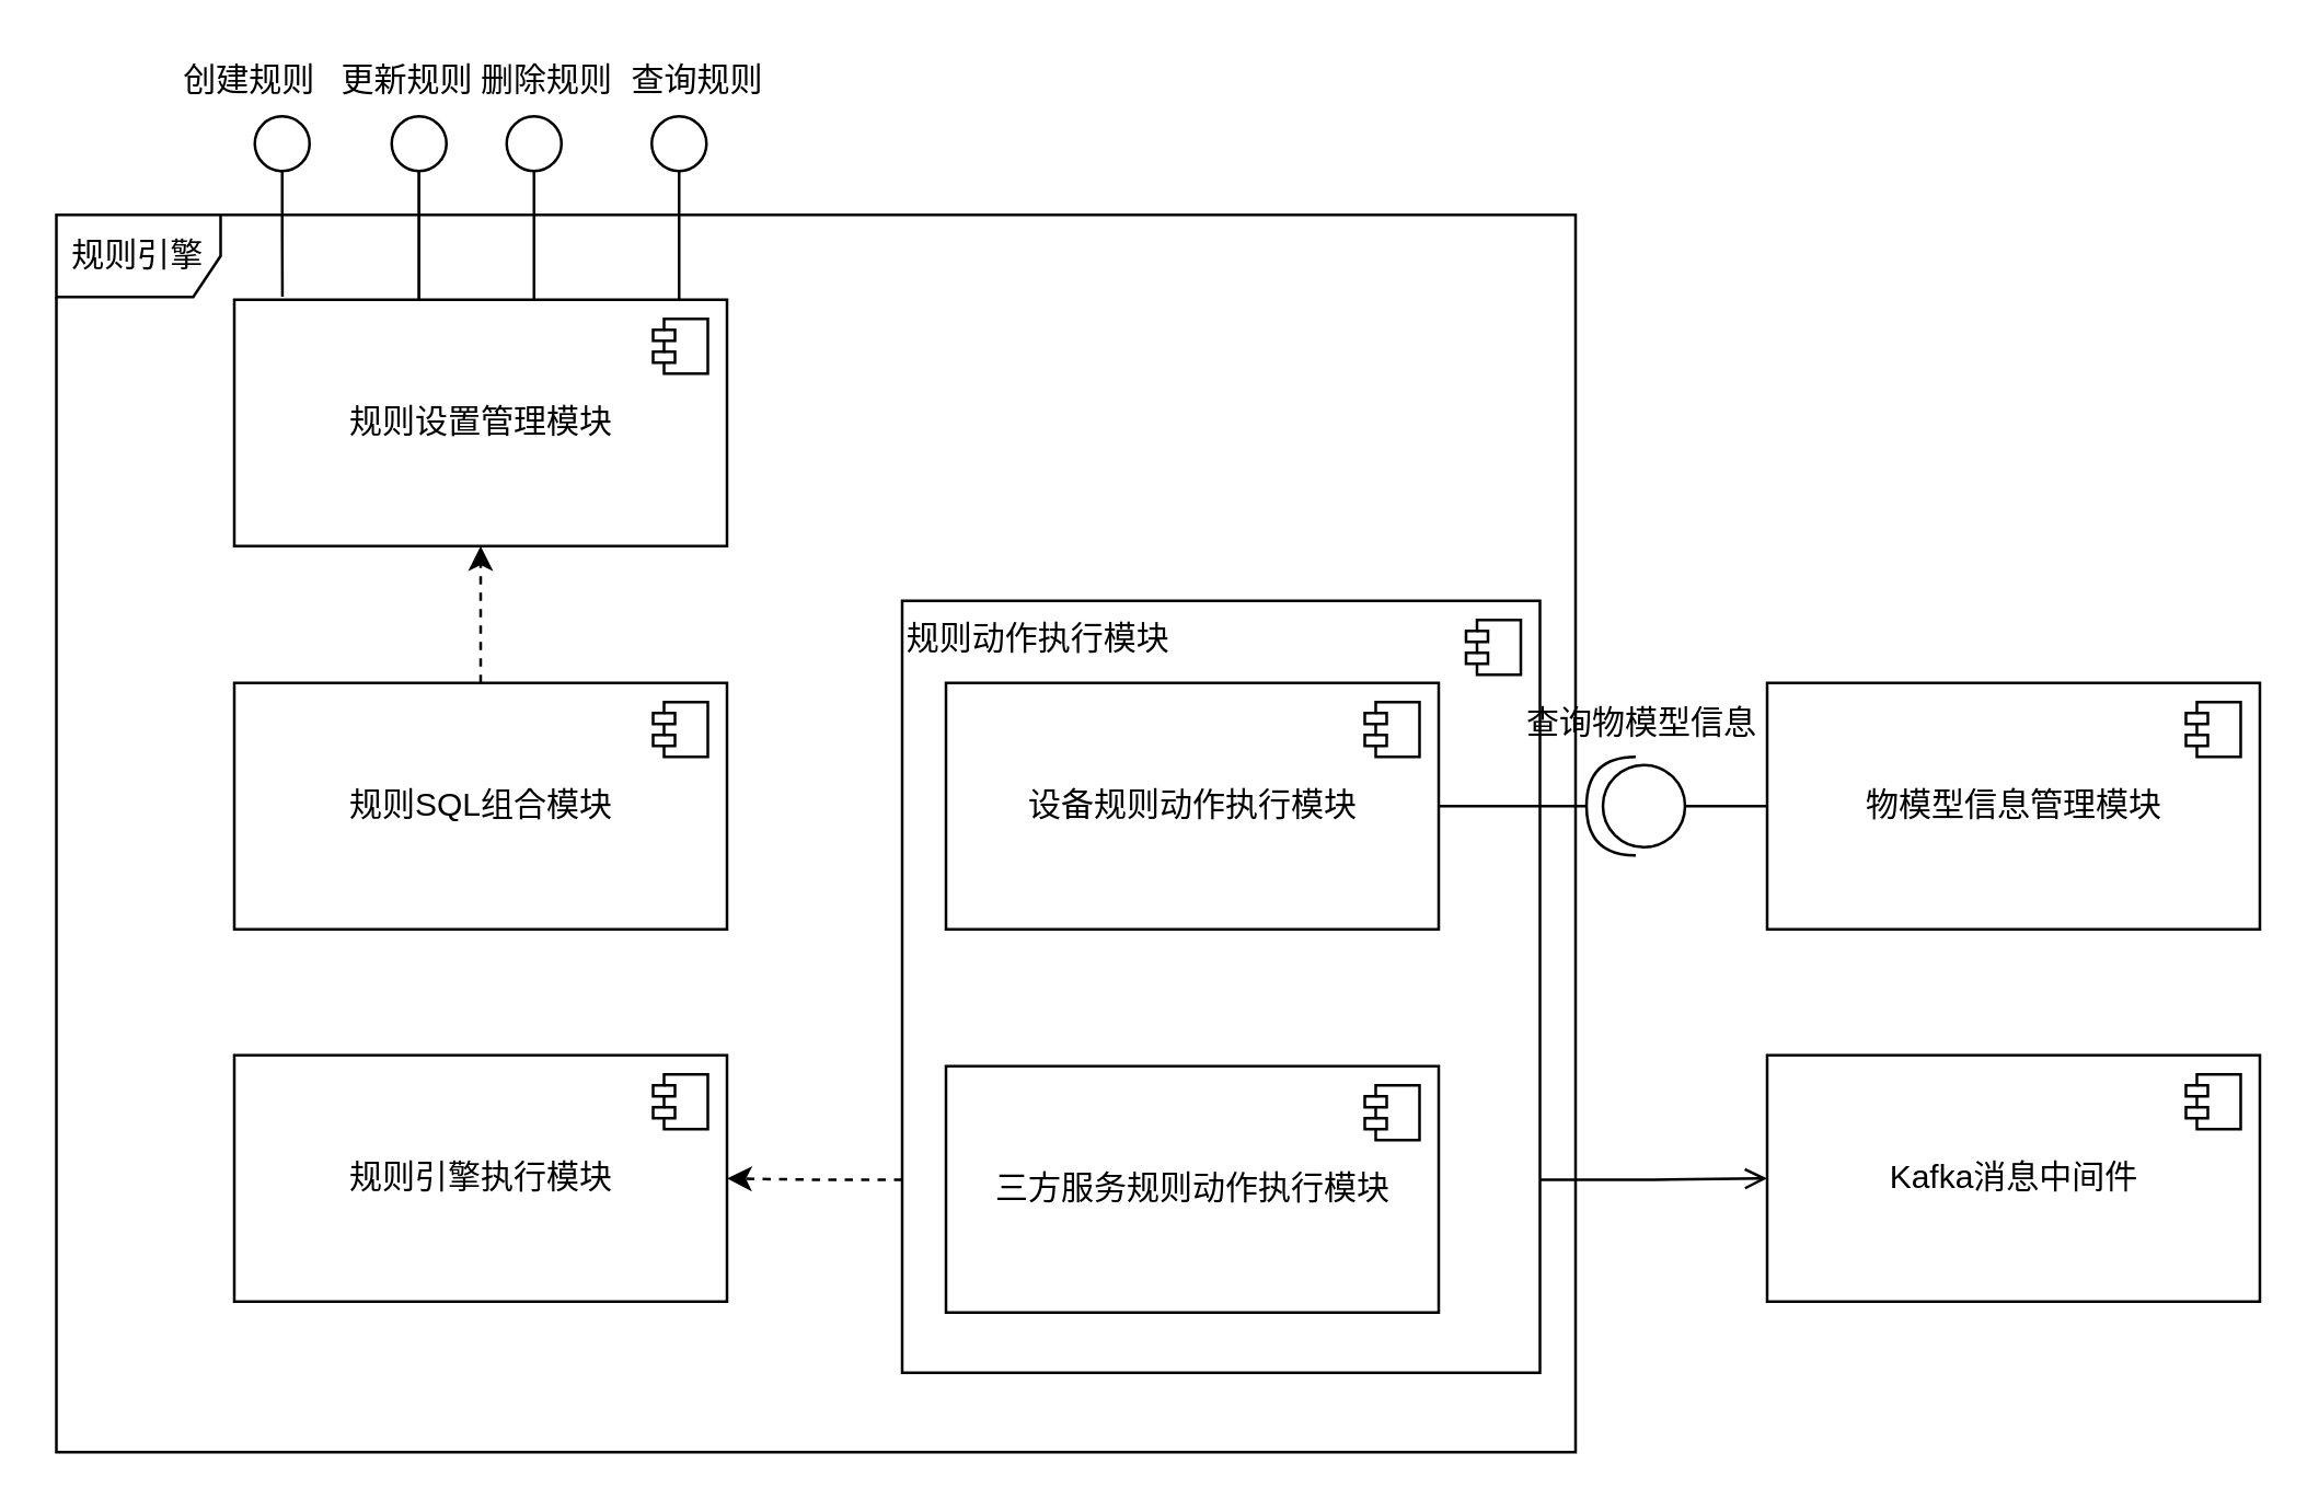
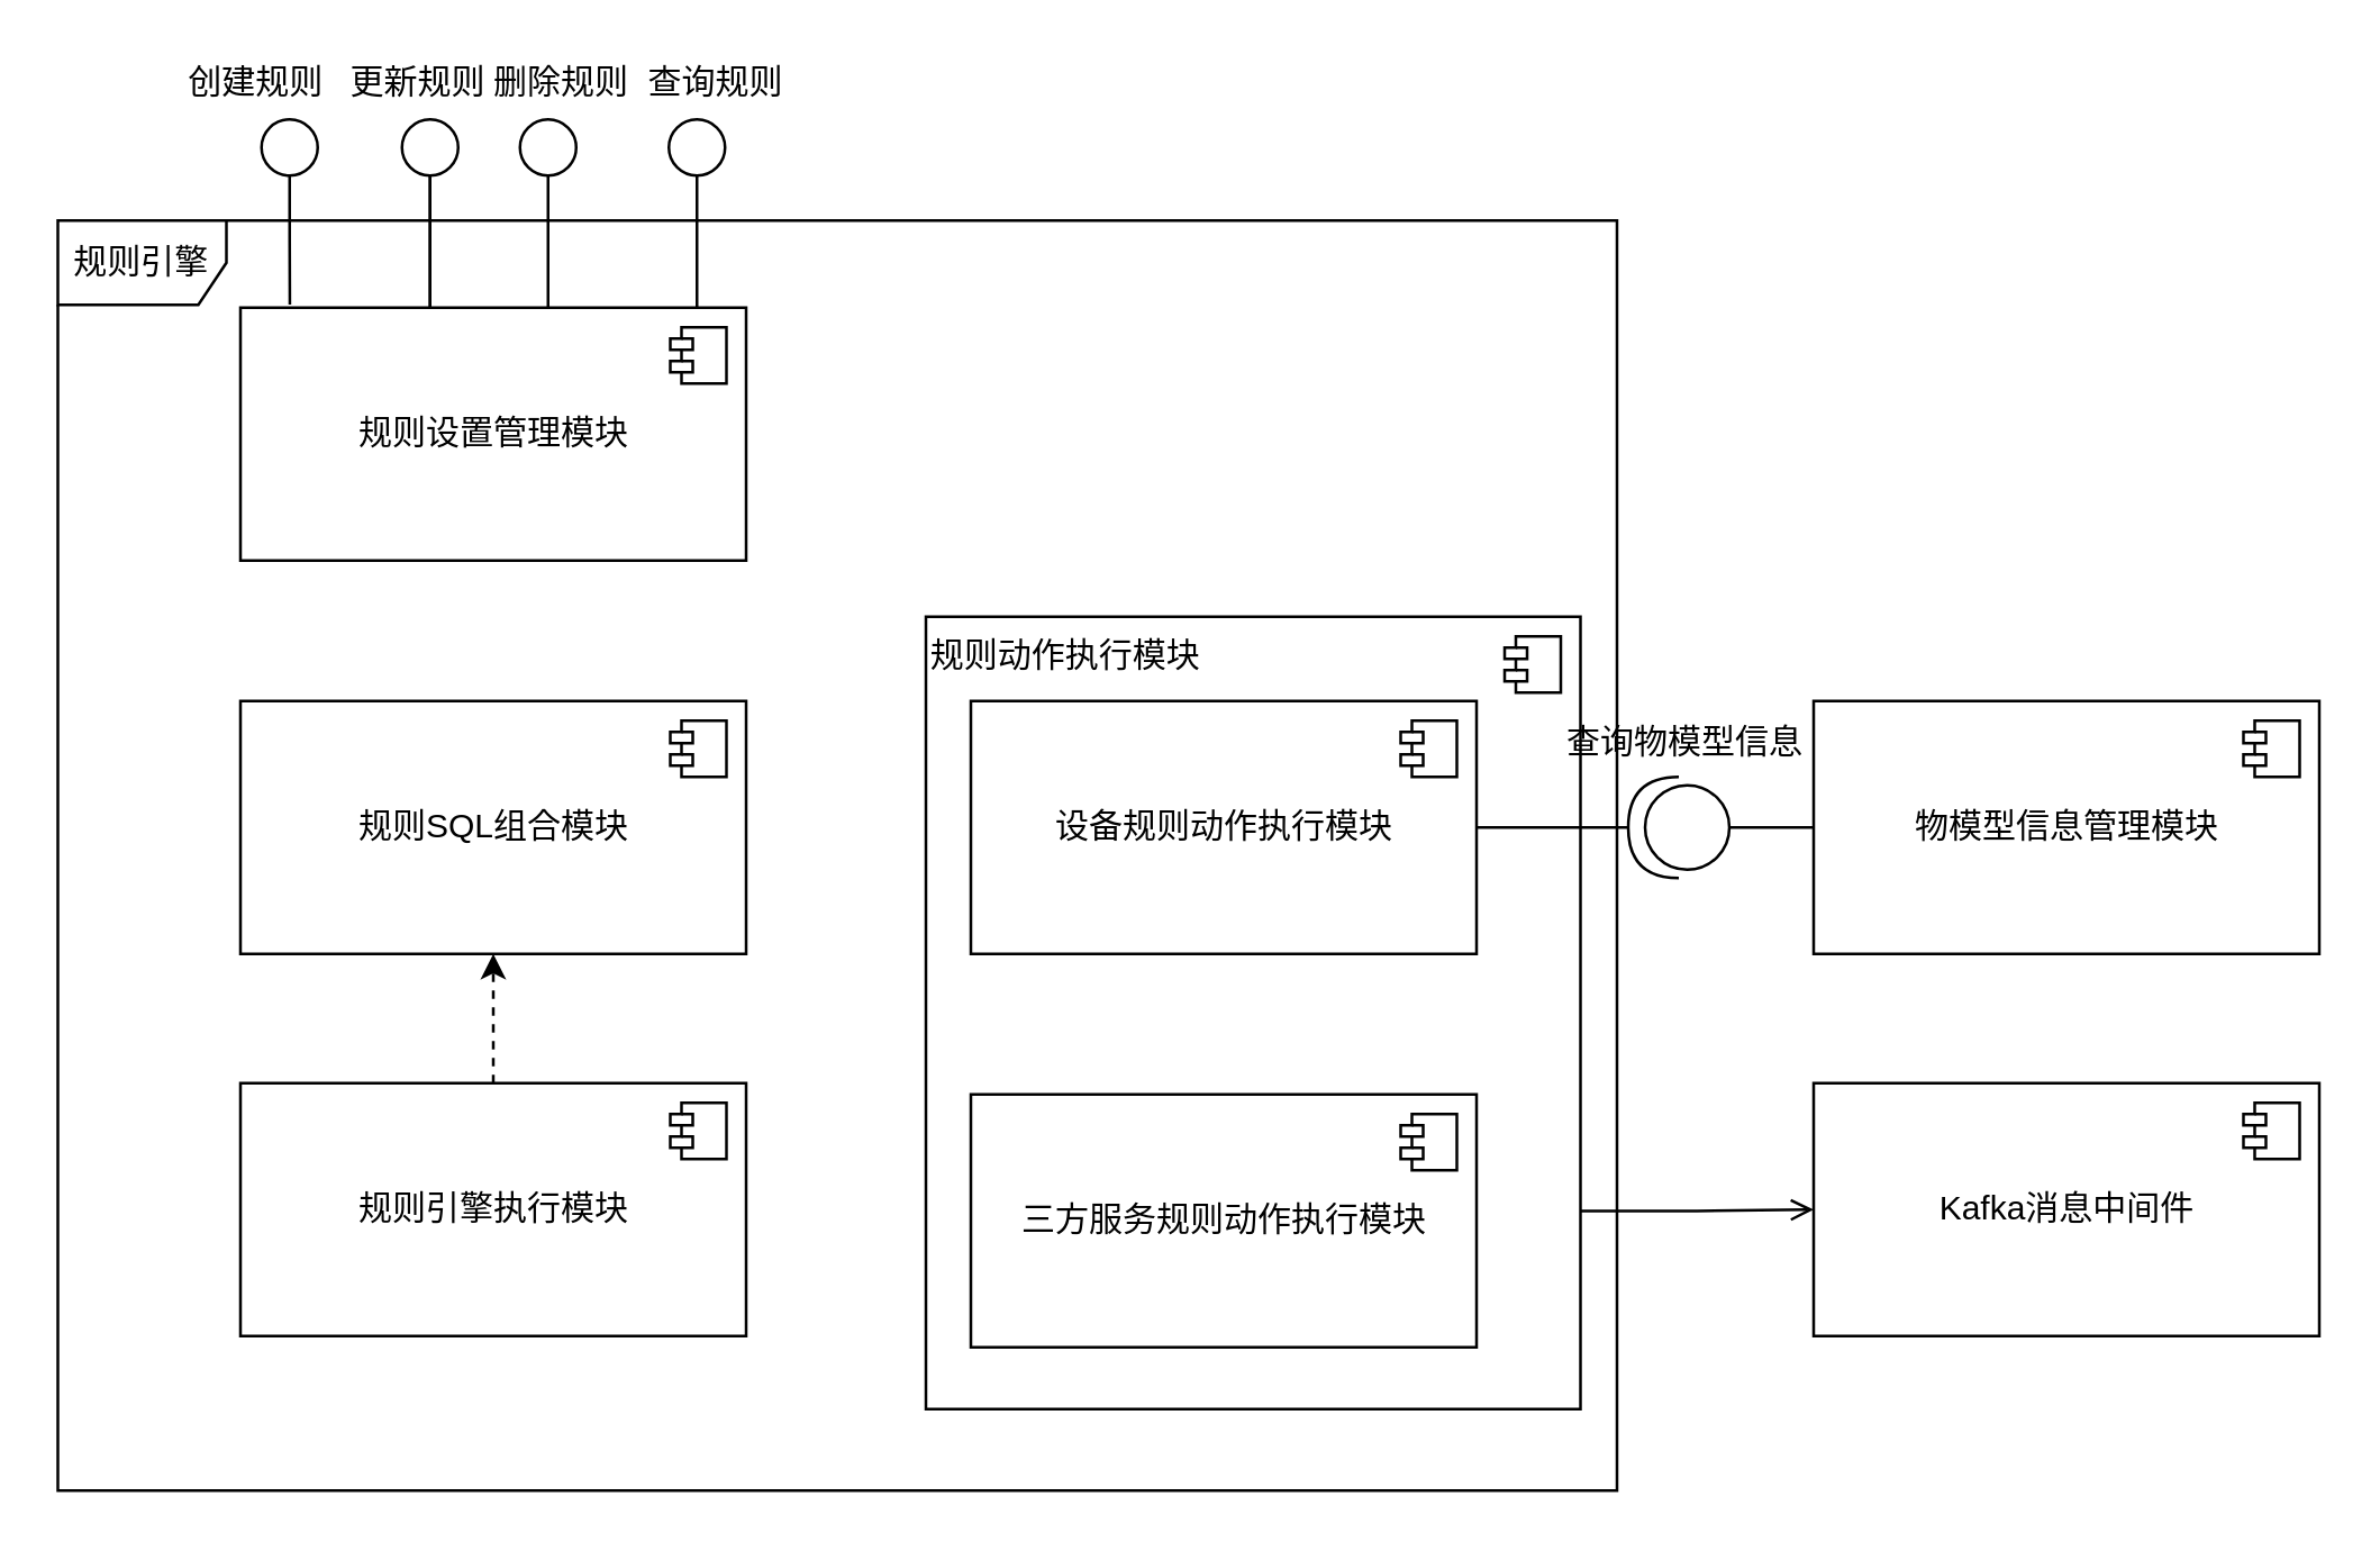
- <mxCell id="9" value="" style="edgeStyle=orthogonalEdgeStyle;rounded=0;orthogonalLoop=1;jettySize=auto;html=1;dashed=1;startArrow=none;startFill=0;endArrow=classic;endFill=1;" parent="1" source="10" target="7" edge="1"><mxGeometry relative="1" as="geometry" /></mxCell>
+ <mxCell id="12" style="edgeStyle=orthogonalEdgeStyle;rounded=0;orthogonalLoop=1;jettySize=auto;html=1;exitX=0.5;exitY=0;exitDx=0;exitDy=0;entryX=0.5;entryY=1;entryDx=0;entryDy=0;startArrow=none;startFill=0;endArrow=classic;endFill=1;dashed=1;" parent="1" source="13" target="10" edge="1"><mxGeometry relative="1" as="geometry" /></mxCell>
- <mxCell id="3" style="edgeStyle=orthogonalEdgeStyle;rounded=0;orthogonalLoop=1;jettySize=auto;html=1;exitX=0;exitY=0.75;exitDx=0;exitDy=0;endArrow=classic;endFill=1;dashed=1;" parent="1" source="5" target="13" edge="1"><mxGeometry relative="1" as="geometry" /></mxCell>
